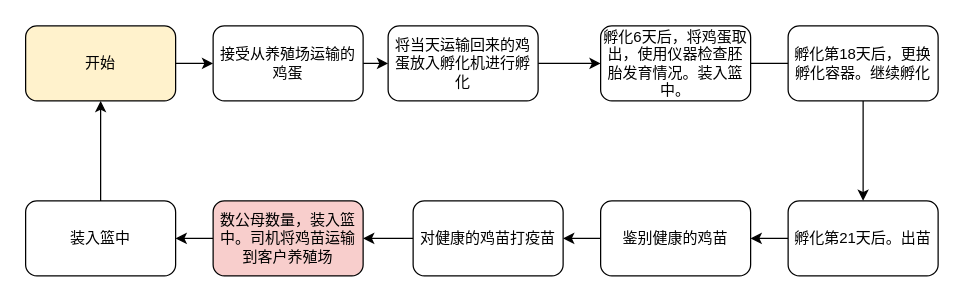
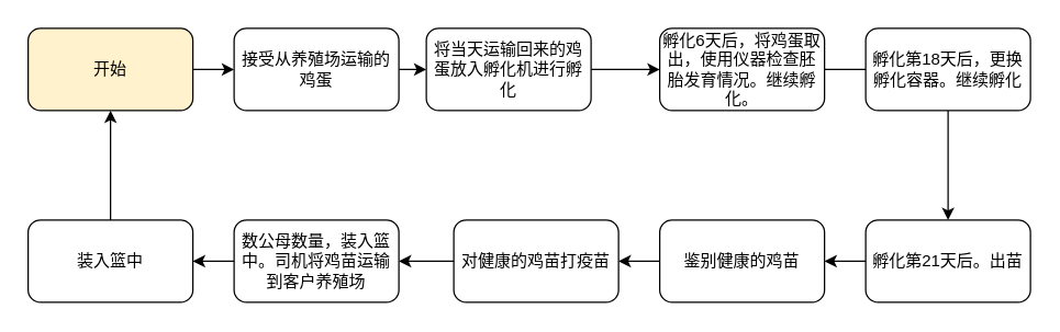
- <mxCell id="9" value="孵化6天后，将鸡蛋取出，使用仪器检查胚胎发育情况。装入篮中。" style="rounded=1;whiteSpace=wrap;html=1;" vertex="1" parent="1"><mxGeometry x="480" y="20" width="120" height="60" as="geometry" /></mxCell>
+ <mxCell id="9" value="孵化6天后，将鸡蛋取出，使用仪器检查胚胎发育情况。继续孵化。" style="rounded=1;whiteSpace=wrap;html=1;" vertex="1" parent="1"><mxGeometry x="480" y="20" width="120" height="60" as="geometry" /></mxCell>
- <mxCell id="19" value="数公母数量，装入篮中。司机将鸡苗运输到客户养殖场" style="rounded=1;whiteSpace=wrap;html=1;fillColor=#f8cecc;" vertex="1" parent="1"><mxGeometry x="170" y="160" width="120" height="60" as="geometry" /></mxCell>
+ <mxCell id="19" value="数公母数量，装入篮中。司机将鸡苗运输到客户养殖场" style="rounded=1;whiteSpace=wrap;html=1;" vertex="1" parent="1"><mxGeometry x="170" y="160" width="120" height="60" as="geometry" /></mxCell>
